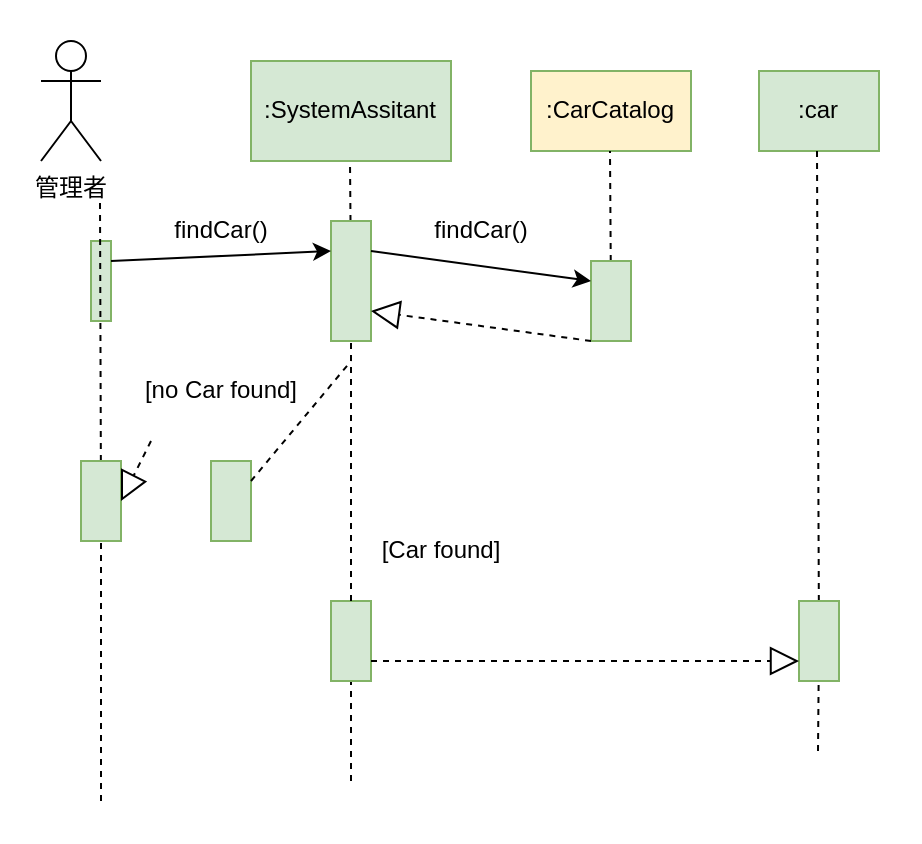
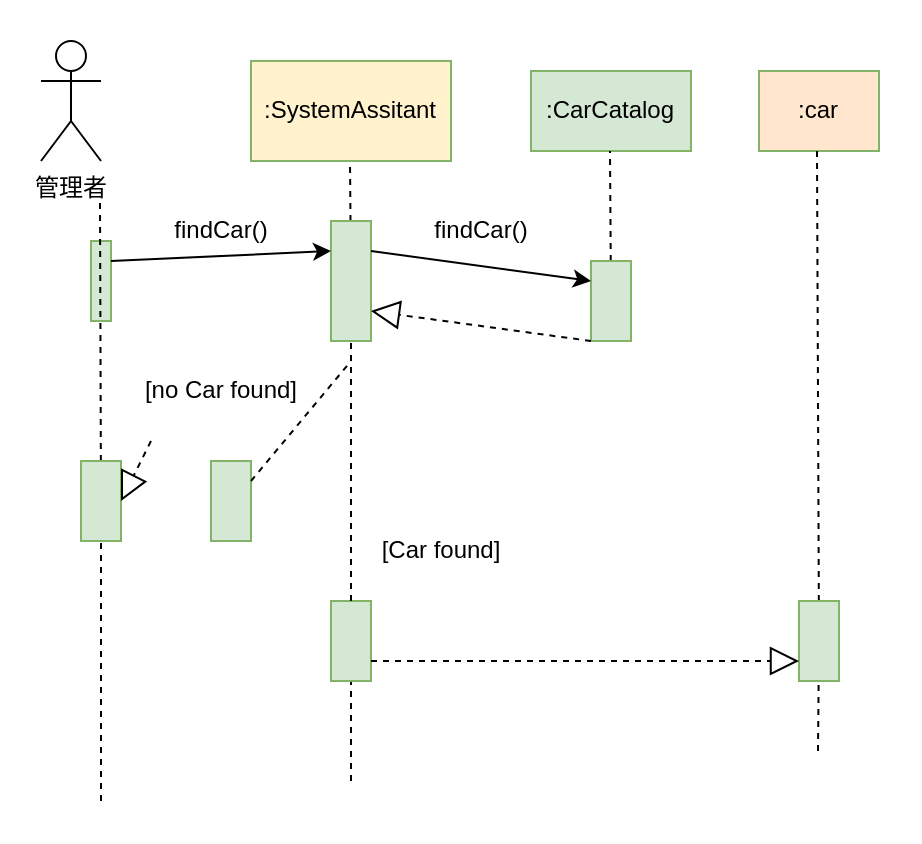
- <mxCell id="4" value=":SystemAssitant" style="rounded=0;whiteSpace=wrap;html=1;fillColor=#d5e8d4;strokeColor=#82b366;" vertex="1" parent="1"><mxGeometry x="125" y="30" width="100" height="50" as="geometry" /></mxCell>
+ <mxCell id="4" value=":SystemAssitant" style="rounded=0;whiteSpace=wrap;html=1;fillColor=#fff2cc;strokeColor=#82b366;" vertex="1" parent="1"><mxGeometry x="125" y="30" width="100" height="50" as="geometry" /></mxCell>
- <mxCell id="5" value=":CarCatalog" style="rounded=0;whiteSpace=wrap;html=1;fillColor=#fff2cc;strokeColor=#82b366;" vertex="1" parent="1"><mxGeometry x="265" y="35" width="80" height="40" as="geometry" /></mxCell>
+ <mxCell id="5" value=":CarCatalog" style="rounded=0;whiteSpace=wrap;html=1;fillColor=#d5e8d4;strokeColor=#82b366;" vertex="1" parent="1"><mxGeometry x="265" y="35" width="80" height="40" as="geometry" /></mxCell>
- <mxCell id="6" value=":car" style="rounded=0;whiteSpace=wrap;html=1;fillColor=#d5e8d4;strokeColor=#82b366;" vertex="1" parent="1"><mxGeometry x="379" y="35" width="60" height="40" as="geometry" /></mxCell>
+ <mxCell id="6" value=":car" style="rounded=0;whiteSpace=wrap;html=1;fillColor=#ffe6cc;strokeColor=#82b366;" vertex="1" parent="1"><mxGeometry x="379" y="35" width="60" height="40" as="geometry" /></mxCell>
